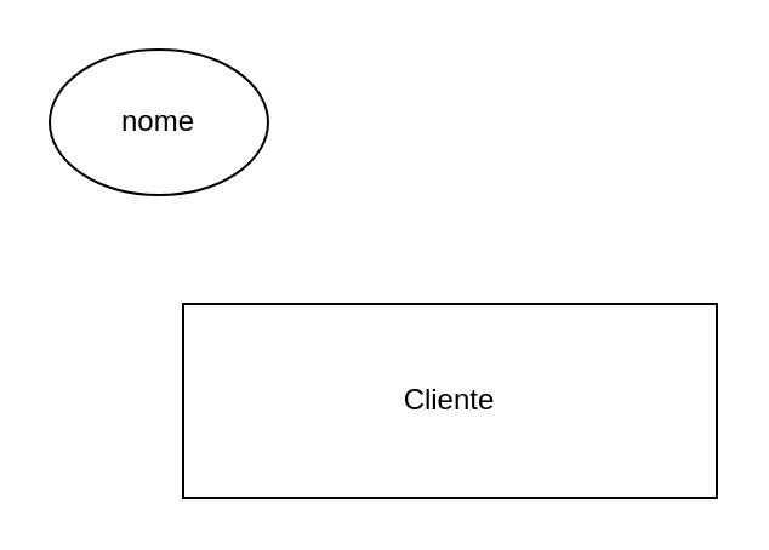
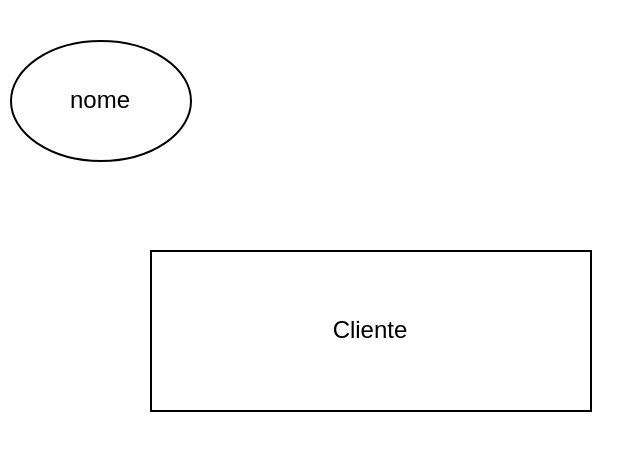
- <mxCell id="3" value="nome" style="ellipse;whiteSpace=wrap;html=1;" vertex="1" parent="1"><mxGeometry x="20" y="20" width="90" height="60" as="geometry" /></mxCell>
+ <mxCell id="3" value="nome" style="ellipse;whiteSpace=wrap;html=1;" vertex="1" parent="1"><mxGeometry x="5" y="20" width="90" height="60" as="geometry" /></mxCell>
